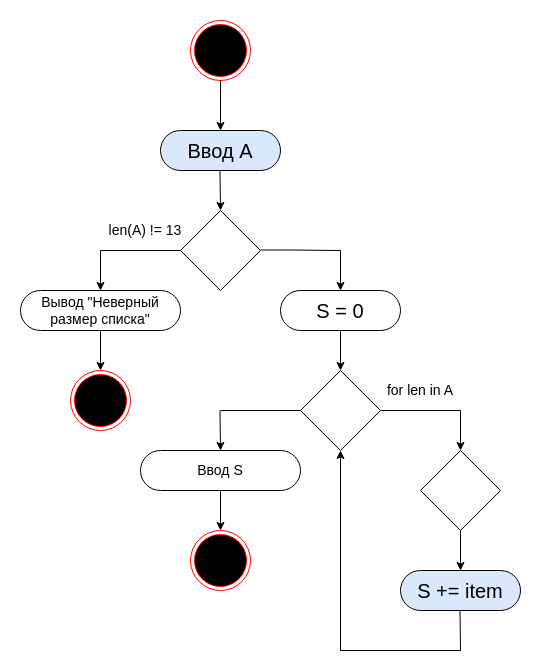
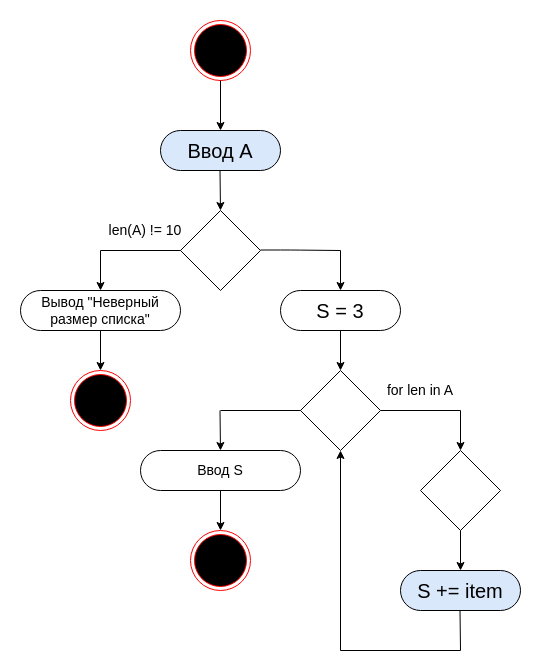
- <mxCell id="30" value="len(A) != 13" style="text;html=1;strokeColor=none;fillColor=none;align=center;verticalAlign=middle;whiteSpace=wrap;rounded=0;fontSize=14;" vertex="1" parent="1"><mxGeometry x="100" y="220" width="90" height="20" as="geometry" /></mxCell>
+ <mxCell id="30" value="len(A) != 10" style="text;html=1;strokeColor=none;fillColor=none;align=center;verticalAlign=middle;whiteSpace=wrap;rounded=0;fontSize=14;" vertex="1" parent="1"><mxGeometry x="100" y="220" width="90" height="20" as="geometry" /></mxCell>
- <mxCell id="9" value="S = 0" style="rounded=1;whiteSpace=wrap;html=1;arcSize=50;fontSize=20;" vertex="1" parent="1"><mxGeometry x="280" y="290" width="120" height="40" as="geometry" /></mxCell>
+ <mxCell id="9" value="S = 3" style="rounded=1;whiteSpace=wrap;html=1;arcSize=50;fontSize=20;" vertex="1" parent="1"><mxGeometry x="280" y="290" width="120" height="40" as="geometry" /></mxCell>
